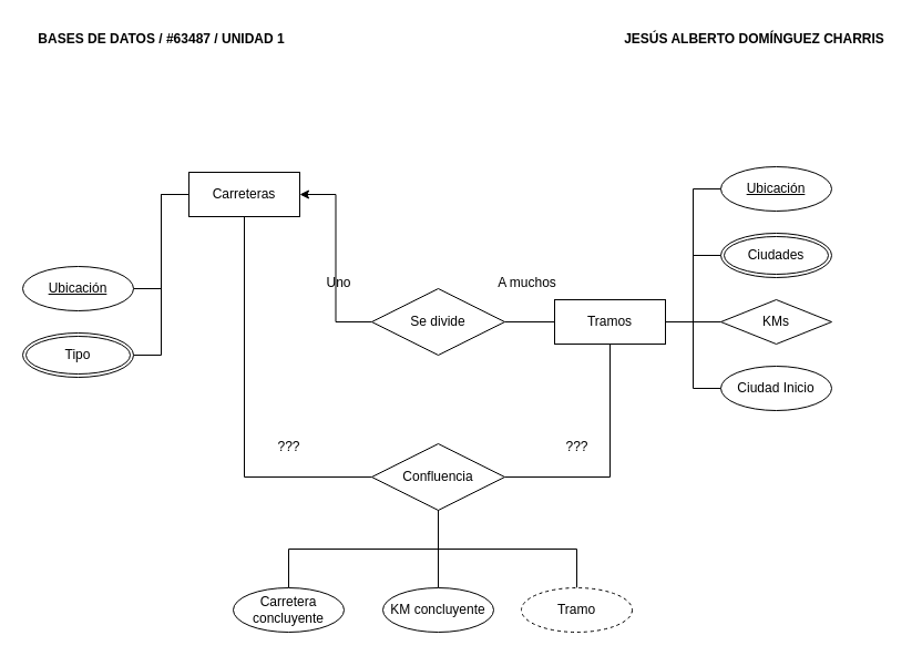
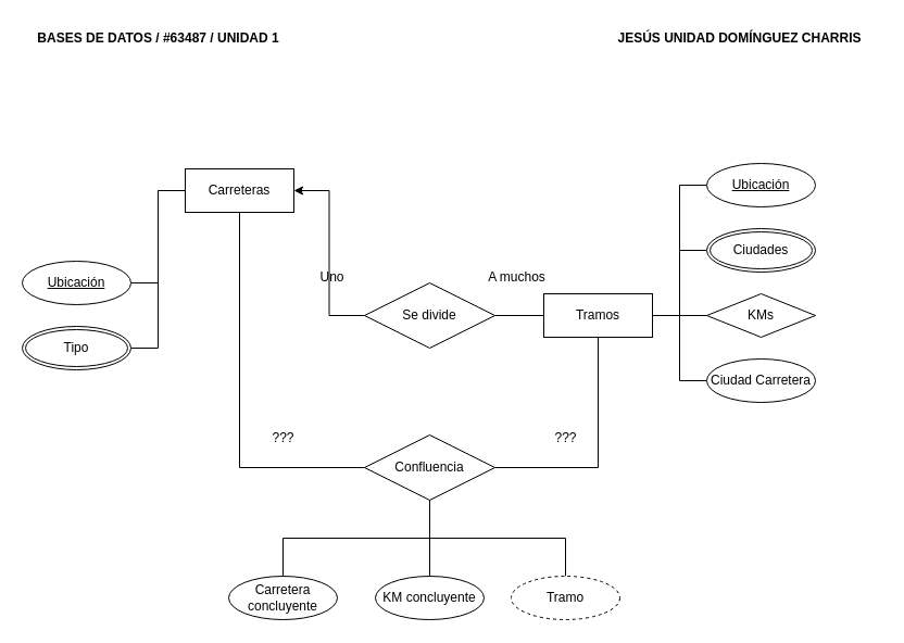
- <mxCell id="2" value="&lt;b&gt;JESÚS ALBERTO DOMÍNGUEZ CHARRIS&lt;/b&gt;" style="text;html=1;align=center;verticalAlign=middle;resizable=0;points=[];autosize=1;strokeColor=none;fillColor=none;" parent="1" vertex="1"><mxGeometry x="550" y="20" width="260" height="30" as="geometry" /></mxCell>
+ <mxCell id="2" value="&lt;b&gt;JESÚS UNIDAD DOMÍNGUEZ CHARRIS&lt;/b&gt;" style="text;html=1;align=center;verticalAlign=middle;resizable=0;points=[];autosize=1;strokeColor=none;fillColor=none;" parent="1" vertex="1"><mxGeometry x="550" y="20" width="260" height="30" as="geometry" /></mxCell>
- <mxCell id="14" value="Ciudad Inicio" style="ellipse;whiteSpace=wrap;html=1;align=center;" vertex="1" parent="1"><mxGeometry x="650" y="330" width="100" height="40" as="geometry" /></mxCell>
+ <mxCell id="14" value="Ciudad Carretera" style="ellipse;whiteSpace=wrap;html=1;align=center;" vertex="1" parent="1"><mxGeometry x="650" y="330" width="100" height="40" as="geometry" /></mxCell>
